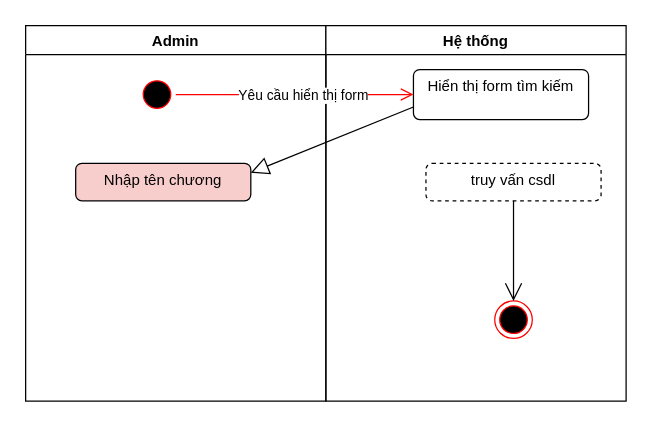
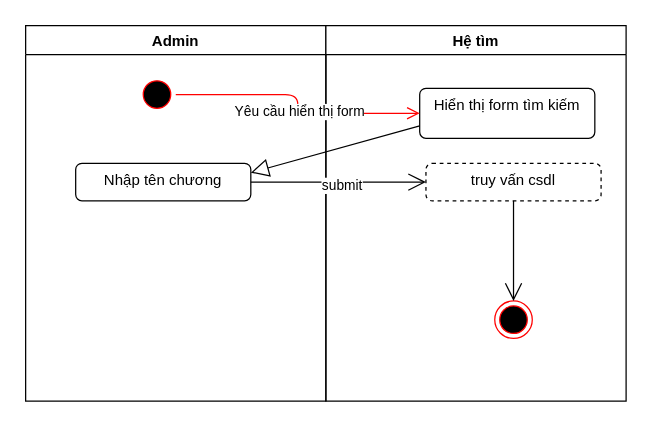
- <mxCell id="5" value="Hệ thống" style="swimlane;" parent="1" vertex="1"><mxGeometry x="260" y="20" width="240" height="300" as="geometry" /></mxCell>
+ <mxCell id="5" value="Hệ tìm" style="swimlane;" parent="1" vertex="1"><mxGeometry x="260" y="20" width="240" height="300" as="geometry" /></mxCell>
- <mxCell id="6" value="Hiển thị form tìm kiếm" style="html=1;align=center;verticalAlign=top;rounded=1;absoluteArcSize=1;arcSize=10;dashed=0;whiteSpace=wrap;" parent="5" vertex="1"><mxGeometry x="70" y="35" width="140" height="40" as="geometry" /></mxCell>
+ <mxCell id="6" value="Hiển thị form tìm kiếm" style="html=1;align=center;verticalAlign=top;rounded=1;absoluteArcSize=1;arcSize=10;dashed=0;whiteSpace=wrap;" parent="5" vertex="1"><mxGeometry x="75" y="50" width="140" height="40" as="geometry" /></mxCell>
- <mxCell id="4" value="&lt;div&gt;Nhập tên chương&lt;/div&gt;" style="html=1;align=center;verticalAlign=top;rounded=1;absoluteArcSize=1;arcSize=10;dashed=0;whiteSpace=wrap;fillColor=#f8cecc;" parent="2" vertex="1"><mxGeometry x="40" y="110" width="140" height="30" as="geometry" /></mxCell>
+ <mxCell id="4" value="&lt;div&gt;Nhập tên chương&lt;/div&gt;" style="html=1;align=center;verticalAlign=top;rounded=1;absoluteArcSize=1;arcSize=10;dashed=0;whiteSpace=wrap;" parent="2" vertex="1"><mxGeometry x="40" y="110" width="140" height="30" as="geometry" /></mxCell>
+ <mxCell id="13" value="" style="endArrow=open;endFill=1;endSize=12;html=1;entryX=0;entryY=0.5;entryDx=0;entryDy=0;" parent="1" source="4" target="7" edge="1"><mxGeometry width="160" relative="1" as="geometry"><mxPoint x="200" y="145" as="sourcePoint" /><mxPoint x="390" y="150" as="targetPoint" /></mxGeometry></mxCell>
+ <mxCell id="14" value="submit" style="edgeLabel;html=1;align=center;verticalAlign=middle;resizable=0;points=[];" parent="13" vertex="1" connectable="0"><mxGeometry x="0.029" y="-2" relative="1" as="geometry"><mxPoint as="offset" /></mxGeometry></mxCell>
